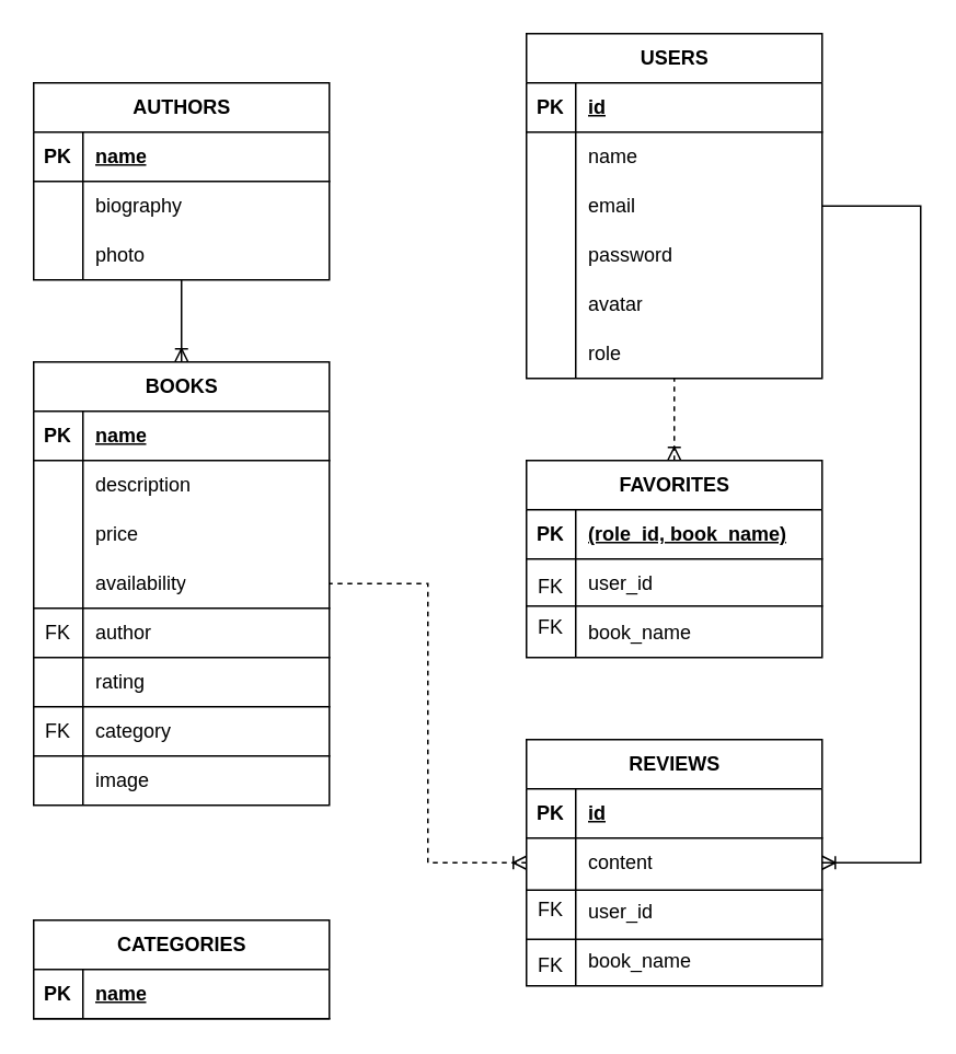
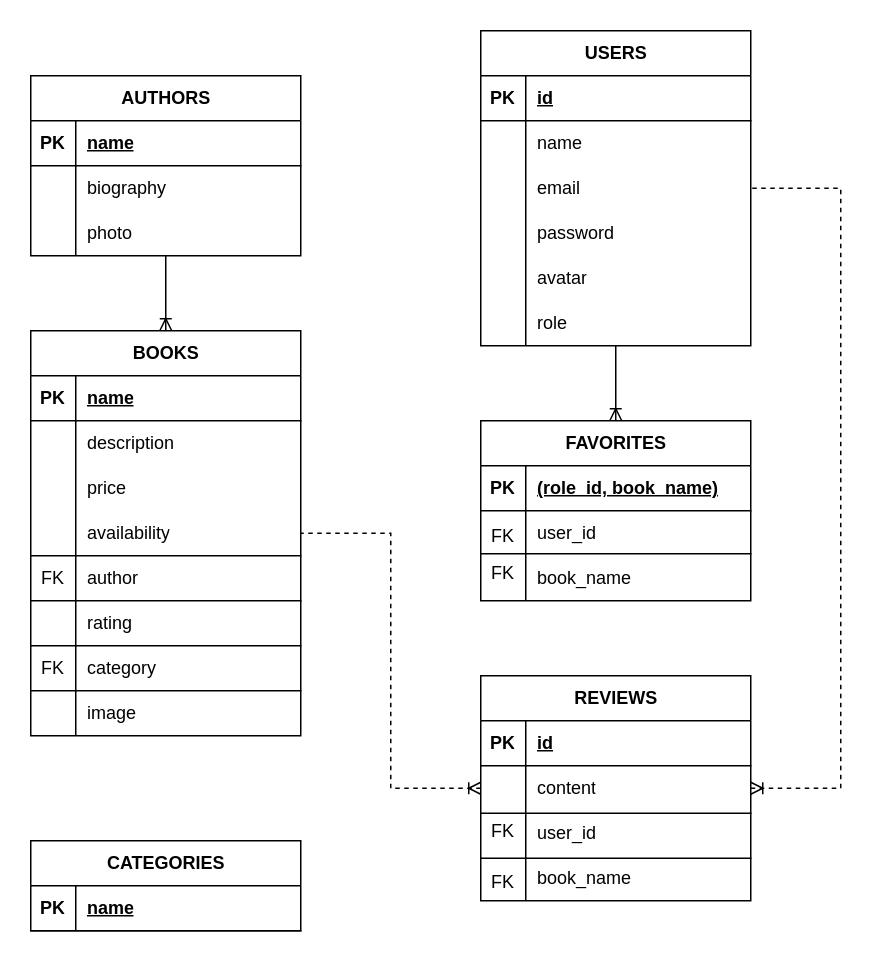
- <mxCell id="102" style="edgeStyle=orthogonalEdgeStyle;rounded=0;orthogonalLoop=1;jettySize=auto;html=1;endArrow=none;endFill=0;startArrow=ERoneToMany;startFill=0;dashed=1;" edge="1" parent="1" source="88" target="2"><mxGeometry relative="1" as="geometry" /></mxCell>
+ <mxCell id="102" style="edgeStyle=orthogonalEdgeStyle;rounded=0;orthogonalLoop=1;jettySize=auto;html=1;endArrow=none;endFill=0;startArrow=ERoneToMany;startFill=0;" edge="1" parent="1" source="88" target="2"><mxGeometry relative="1" as="geometry" /></mxCell>
- <mxCell id="101" style="edgeStyle=orthogonalEdgeStyle;rounded=0;orthogonalLoop=1;jettySize=auto;html=1;startArrow=ERoneToMany;startFill=0;endArrow=none;endFill=0;" edge="1" parent="1" source="70" target="2"><mxGeometry relative="1" as="geometry"><Array as="points"><mxPoint x="560" y="525" /><mxPoint x="560" y="125" /></Array></mxGeometry></mxCell>
+ <mxCell id="101" style="edgeStyle=orthogonalEdgeStyle;rounded=0;orthogonalLoop=1;jettySize=auto;html=1;startArrow=ERoneToMany;startFill=0;endArrow=none;endFill=0;dashed=1;" edge="1" parent="1" source="70" target="2"><mxGeometry relative="1" as="geometry"><Array as="points"><mxPoint x="560" y="525" /><mxPoint x="560" y="125" /></Array></mxGeometry></mxCell>
